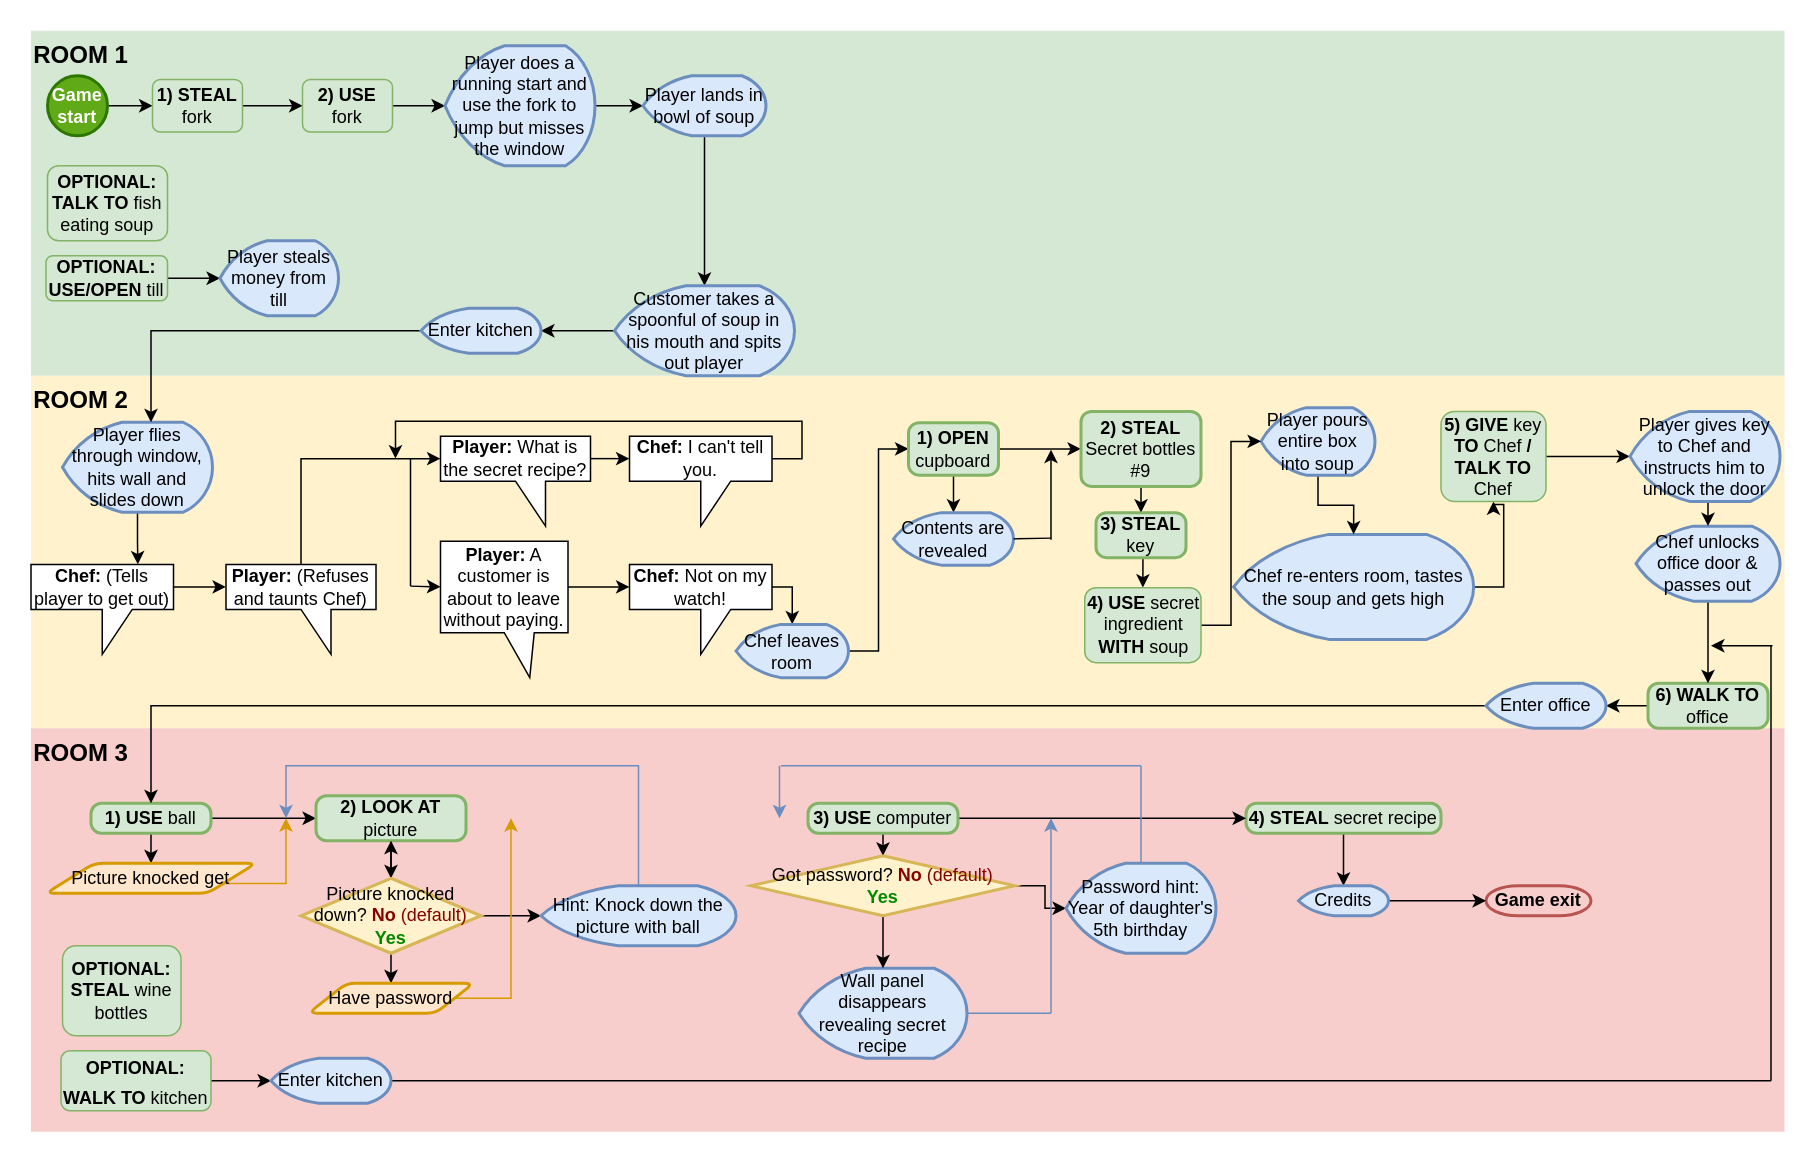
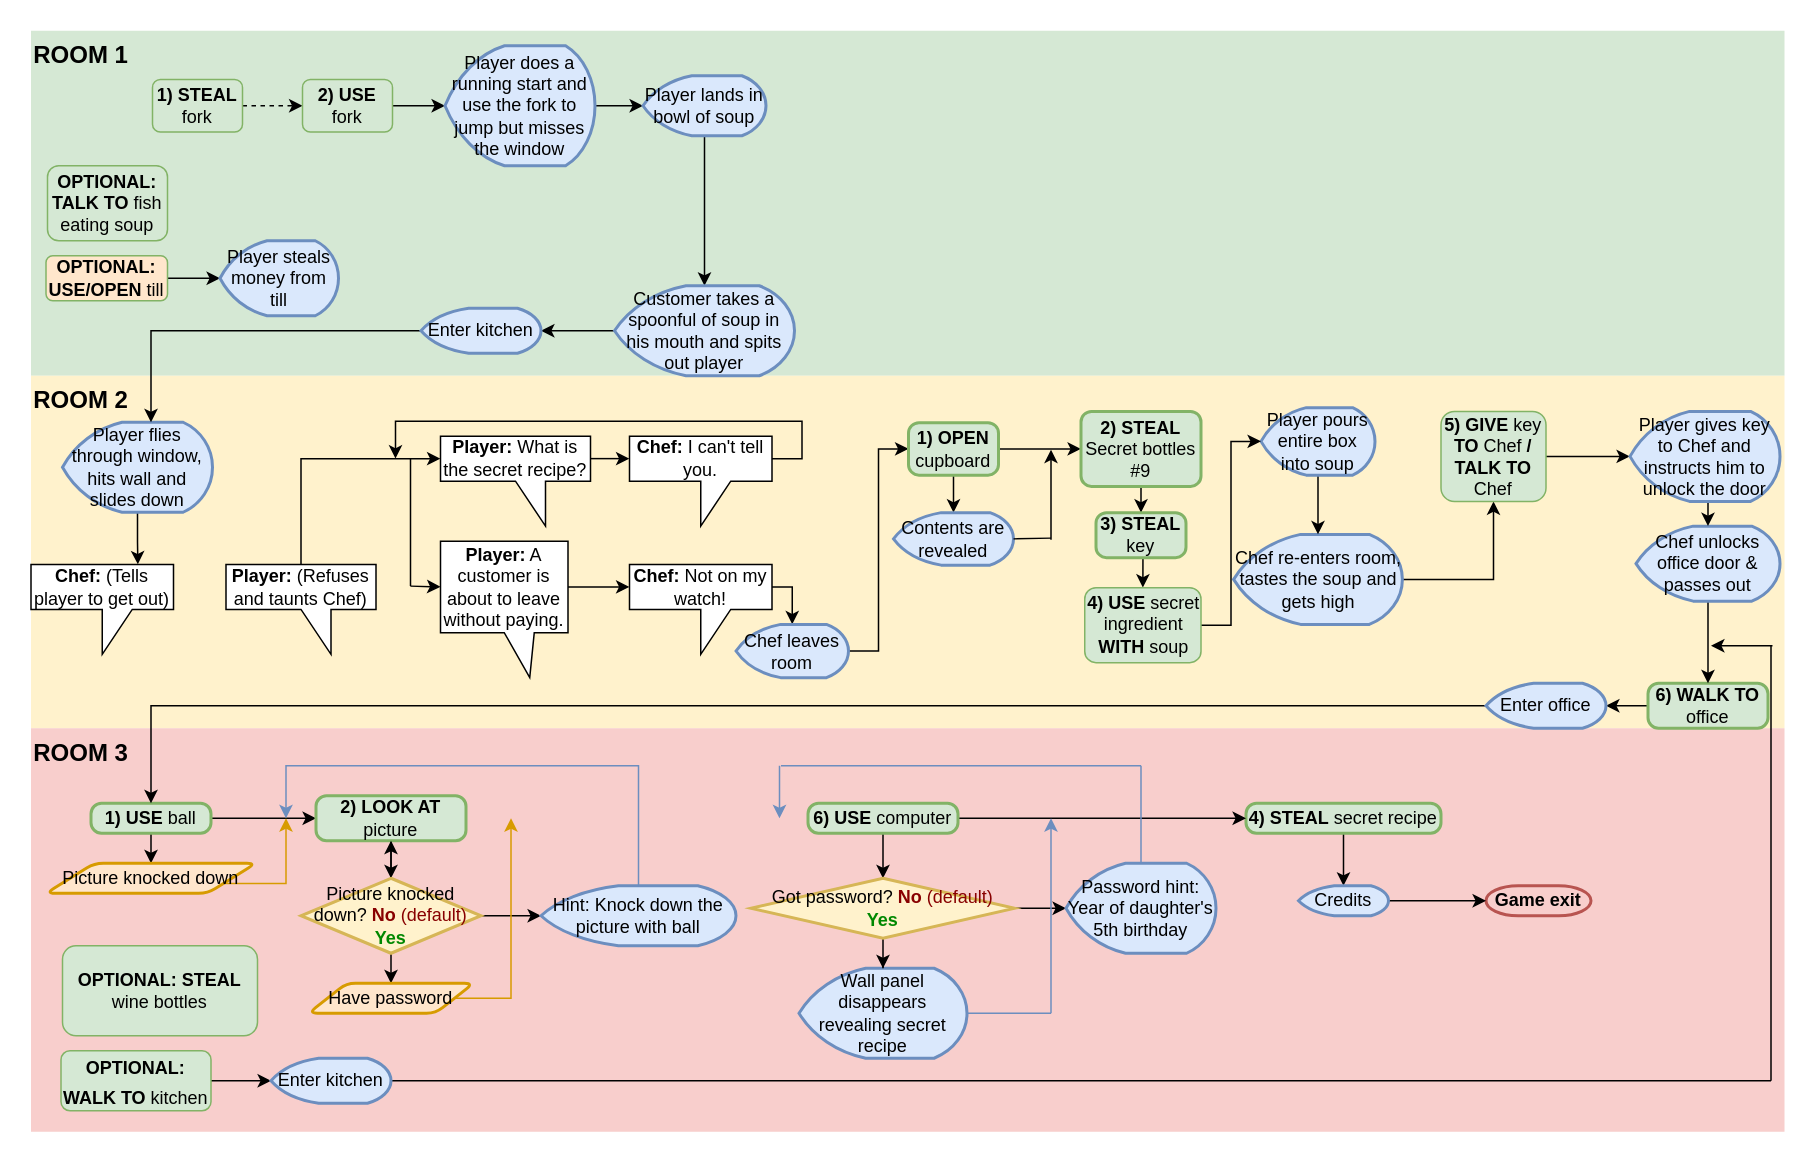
- <mxCell id="93" value="&lt;b&gt;Game start&lt;br&gt;&lt;/b&gt;" style="strokeWidth=2;html=1;shape=mxgraph.flowchart.start_1;whiteSpace=wrap;fontSize=12;fillColor=#60a917;fontColor=#ffffff;strokeColor=#2D7600;" parent="1" vertex="1"><mxGeometry x="31" y="50" width="40" height="40" as="geometry" /></mxCell>
- <mxCell id="92" style="edgeStyle=orthogonalEdgeStyle;rounded=0;orthogonalLoop=1;jettySize=auto;html=1;exitX=1;exitY=0.5;exitDx=0;exitDy=0;exitPerimeter=0;entryX=0;entryY=0.5;entryDx=0;entryDy=0;fontSize=12;" parent="1" source="93" target="95" edge="1"><mxGeometry relative="1" as="geometry" /></mxCell>
- <mxCell id="94" style="edgeStyle=orthogonalEdgeStyle;rounded=0;orthogonalLoop=1;jettySize=auto;html=1;exitX=1;exitY=0.5;exitDx=0;exitDy=0;entryX=0;entryY=0.5;entryDx=0;entryDy=0;fontSize=12;" parent="1" source="95" target="97" edge="1"><mxGeometry relative="1" as="geometry" /></mxCell>
+ <mxCell id="94" style="edgeStyle=orthogonalEdgeStyle;rounded=0;orthogonalLoop=1;jettySize=auto;html=1;exitX=1;exitY=0.5;exitDx=0;exitDy=0;entryX=0;entryY=0.5;entryDx=0;entryDy=0;fontSize=12;dashed=1;" parent="1" source="95" target="97" edge="1"><mxGeometry relative="1" as="geometry" /></mxCell>
- <mxCell id="90" value="&lt;b&gt;OPTIONAL: USE/OPEN&lt;/b&gt; till" style="rounded=1;whiteSpace=wrap;html=1;strokeWidth=1;fontSize=12;fillColor=#d5e8d4;strokeColor=#82b366;" parent="1" vertex="1"><mxGeometry x="30" y="170" width="81" height="30" as="geometry" /></mxCell>
+ <mxCell id="90" value="&lt;b&gt;OPTIONAL: USE/OPEN&lt;/b&gt; till" style="rounded=1;whiteSpace=wrap;html=1;strokeWidth=1;fontSize=12;fillColor=#ffe6cc;strokeColor=#82b366;" parent="1" vertex="1"><mxGeometry x="30" y="170" width="81" height="30" as="geometry" /></mxCell>
- <mxCell id="50" style="edgeStyle=orthogonalEdgeStyle;rounded=0;orthogonalLoop=1;jettySize=auto;html=1;exitX=0;exitY=0;exitDx=95;exitDy=15;exitPerimeter=0;entryX=0;entryY=0;entryDx=0;entryDy=15;entryPerimeter=0;" parent="1" source="51" target="53" edge="1"><mxGeometry relative="1" as="geometry" /></mxCell>
- <mxCell id="40" value="Chef re-enters room, tastes the soup and gets high" style="strokeWidth=2;html=1;shape=mxgraph.flowchart.display;whiteSpace=wrap;fontSize=12;fillColor=#dae8fc;strokeColor=#6c8ebf;" parent="1" vertex="1"><mxGeometry x="821.75" y="355.75" width="160" height="70" as="geometry" /></mxCell>
+ <mxCell id="40" value="Chef re-enters room, tastes the soup and gets high" style="strokeWidth=2;html=1;shape=mxgraph.flowchart.display;whiteSpace=wrap;fontSize=12;fillColor=#dae8fc;strokeColor=#6c8ebf;" parent="1" vertex="1"><mxGeometry x="821.75" y="355.75" width="112.5" height="60" as="geometry" /></mxCell>
- <mxCell id="13" value="&lt;b&gt;3) USE&lt;/b&gt; computer" style="rounded=1;whiteSpace=wrap;html=1;absoluteArcSize=1;arcSize=14;strokeWidth=2;fillColor=#d5e8d4;strokeColor=#82b366;" parent="1" vertex="1"><mxGeometry x="538" y="535" width="100" height="20" as="geometry" /></mxCell>
+ <mxCell id="13" value="&lt;b&gt;6) USE&lt;/b&gt; computer" style="rounded=1;whiteSpace=wrap;html=1;absoluteArcSize=1;arcSize=14;strokeWidth=2;fillColor=#d5e8d4;strokeColor=#82b366;" parent="1" vertex="1"><mxGeometry x="538" y="535" width="100" height="20" as="geometry" /></mxCell>
- <mxCell id="32" value="Picture knocked get" style="shape=parallelogram;html=1;strokeWidth=2;perimeter=parallelogramPerimeter;whiteSpace=wrap;rounded=1;arcSize=12;size=0.23;fillColor=#ffe6cc;strokeColor=#d79b00;" parent="1" vertex="1"><mxGeometry x="30" y="575" width="140" height="20" as="geometry" /></mxCell>
+ <mxCell id="32" value="Picture knocked down" style="shape=parallelogram;html=1;strokeWidth=2;perimeter=parallelogramPerimeter;whiteSpace=wrap;rounded=1;arcSize=12;size=0.23;fillColor=#ffe6cc;strokeColor=#d79b00;" parent="1" vertex="1"><mxGeometry x="30" y="575" width="140" height="20" as="geometry" /></mxCell>
- <mxCell id="16" value="&lt;div&gt;Got password? &lt;font color=&quot;#880000&quot;&gt;&lt;b&gt;No&lt;/b&gt; (default)&lt;/font&gt;&lt;br&gt;&lt;/div&gt;&lt;font color=&quot;#008800&quot;&gt;&lt;b&gt;Yes&lt;/b&gt;&lt;/font&gt;" style="strokeWidth=2;html=1;shape=mxgraph.flowchart.decision;whiteSpace=wrap;fillColor=#fff2cc;strokeColor=#d6b656;" parent="1" vertex="1"><mxGeometry x="500" y="570" width="176" height="40" as="geometry" /></mxCell>
+ <mxCell id="16" value="&lt;div&gt;Got password? &lt;font color=&quot;#880000&quot;&gt;&lt;b&gt;No&lt;/b&gt; (default)&lt;/font&gt;&lt;br&gt;&lt;/div&gt;&lt;font color=&quot;#008800&quot;&gt;&lt;b&gt;Yes&lt;/b&gt;&lt;/font&gt;" style="strokeWidth=2;html=1;shape=mxgraph.flowchart.decision;whiteSpace=wrap;fillColor=#fff2cc;strokeColor=#d6b656;" parent="1" vertex="1"><mxGeometry x="500" y="585" width="176" height="40" as="geometry" /></mxCell>
- <mxCell id="82" value="&lt;b&gt;OPTIONAL: STEAL&lt;/b&gt; wine bottles" style="rounded=1;whiteSpace=wrap;html=1;strokeWidth=1;fontSize=12;fillColor=#d5e8d4;strokeColor=#82b366;" parent="1" vertex="1"><mxGeometry x="41" y="630" width="79" height="60" as="geometry" /></mxCell>
+ <mxCell id="82" value="&lt;b&gt;OPTIONAL: STEAL&lt;/b&gt; wine bottles" style="rounded=1;whiteSpace=wrap;html=1;strokeWidth=1;fontSize=12;fillColor=#d5e8d4;strokeColor=#82b366;" parent="1" vertex="1"><mxGeometry x="41" y="630" width="130" height="60" as="geometry" /></mxCell>
